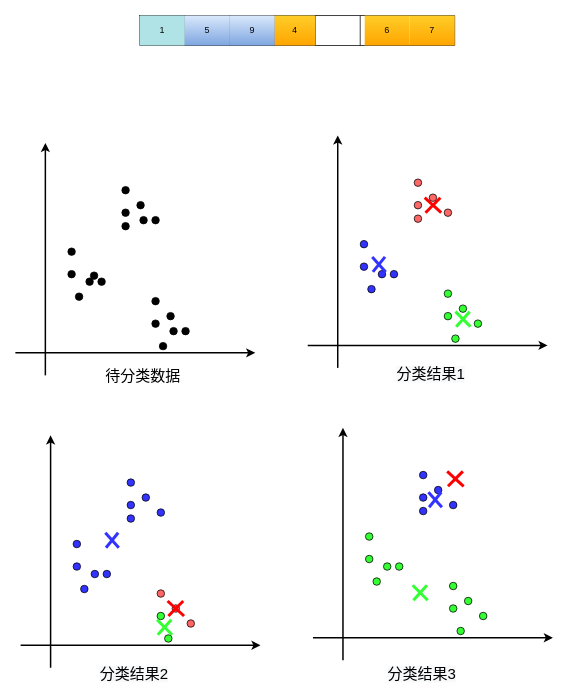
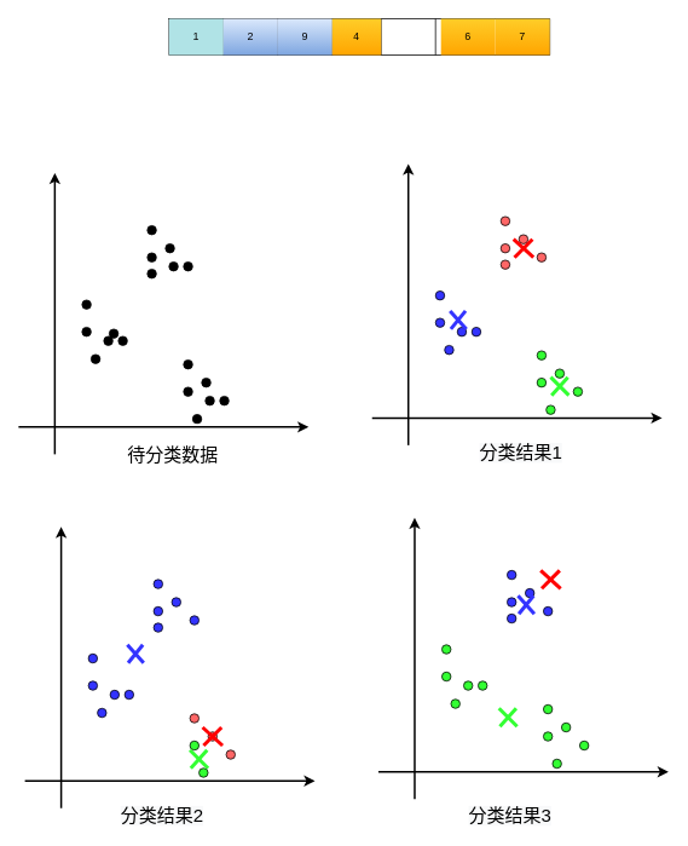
- <mxCell id="107" value="5" style="shape=partialRectangle;html=1;whiteSpace=wrap;connectable=0;overflow=hidden;fillColor=#dae8fc;top=0;left=0;bottom=0;right=0;gradientColor=#7ea6e0;" vertex="1" parent="105"><mxGeometry x="60" width="60" height="40" as="geometry" /></mxCell>
+ <mxCell id="107" value="2" style="shape=partialRectangle;html=1;whiteSpace=wrap;connectable=0;overflow=hidden;fillColor=#dae8fc;top=0;left=0;bottom=0;right=0;gradientColor=#7ea6e0;" vertex="1" parent="105"><mxGeometry x="60" width="60" height="40" as="geometry" /></mxCell>
